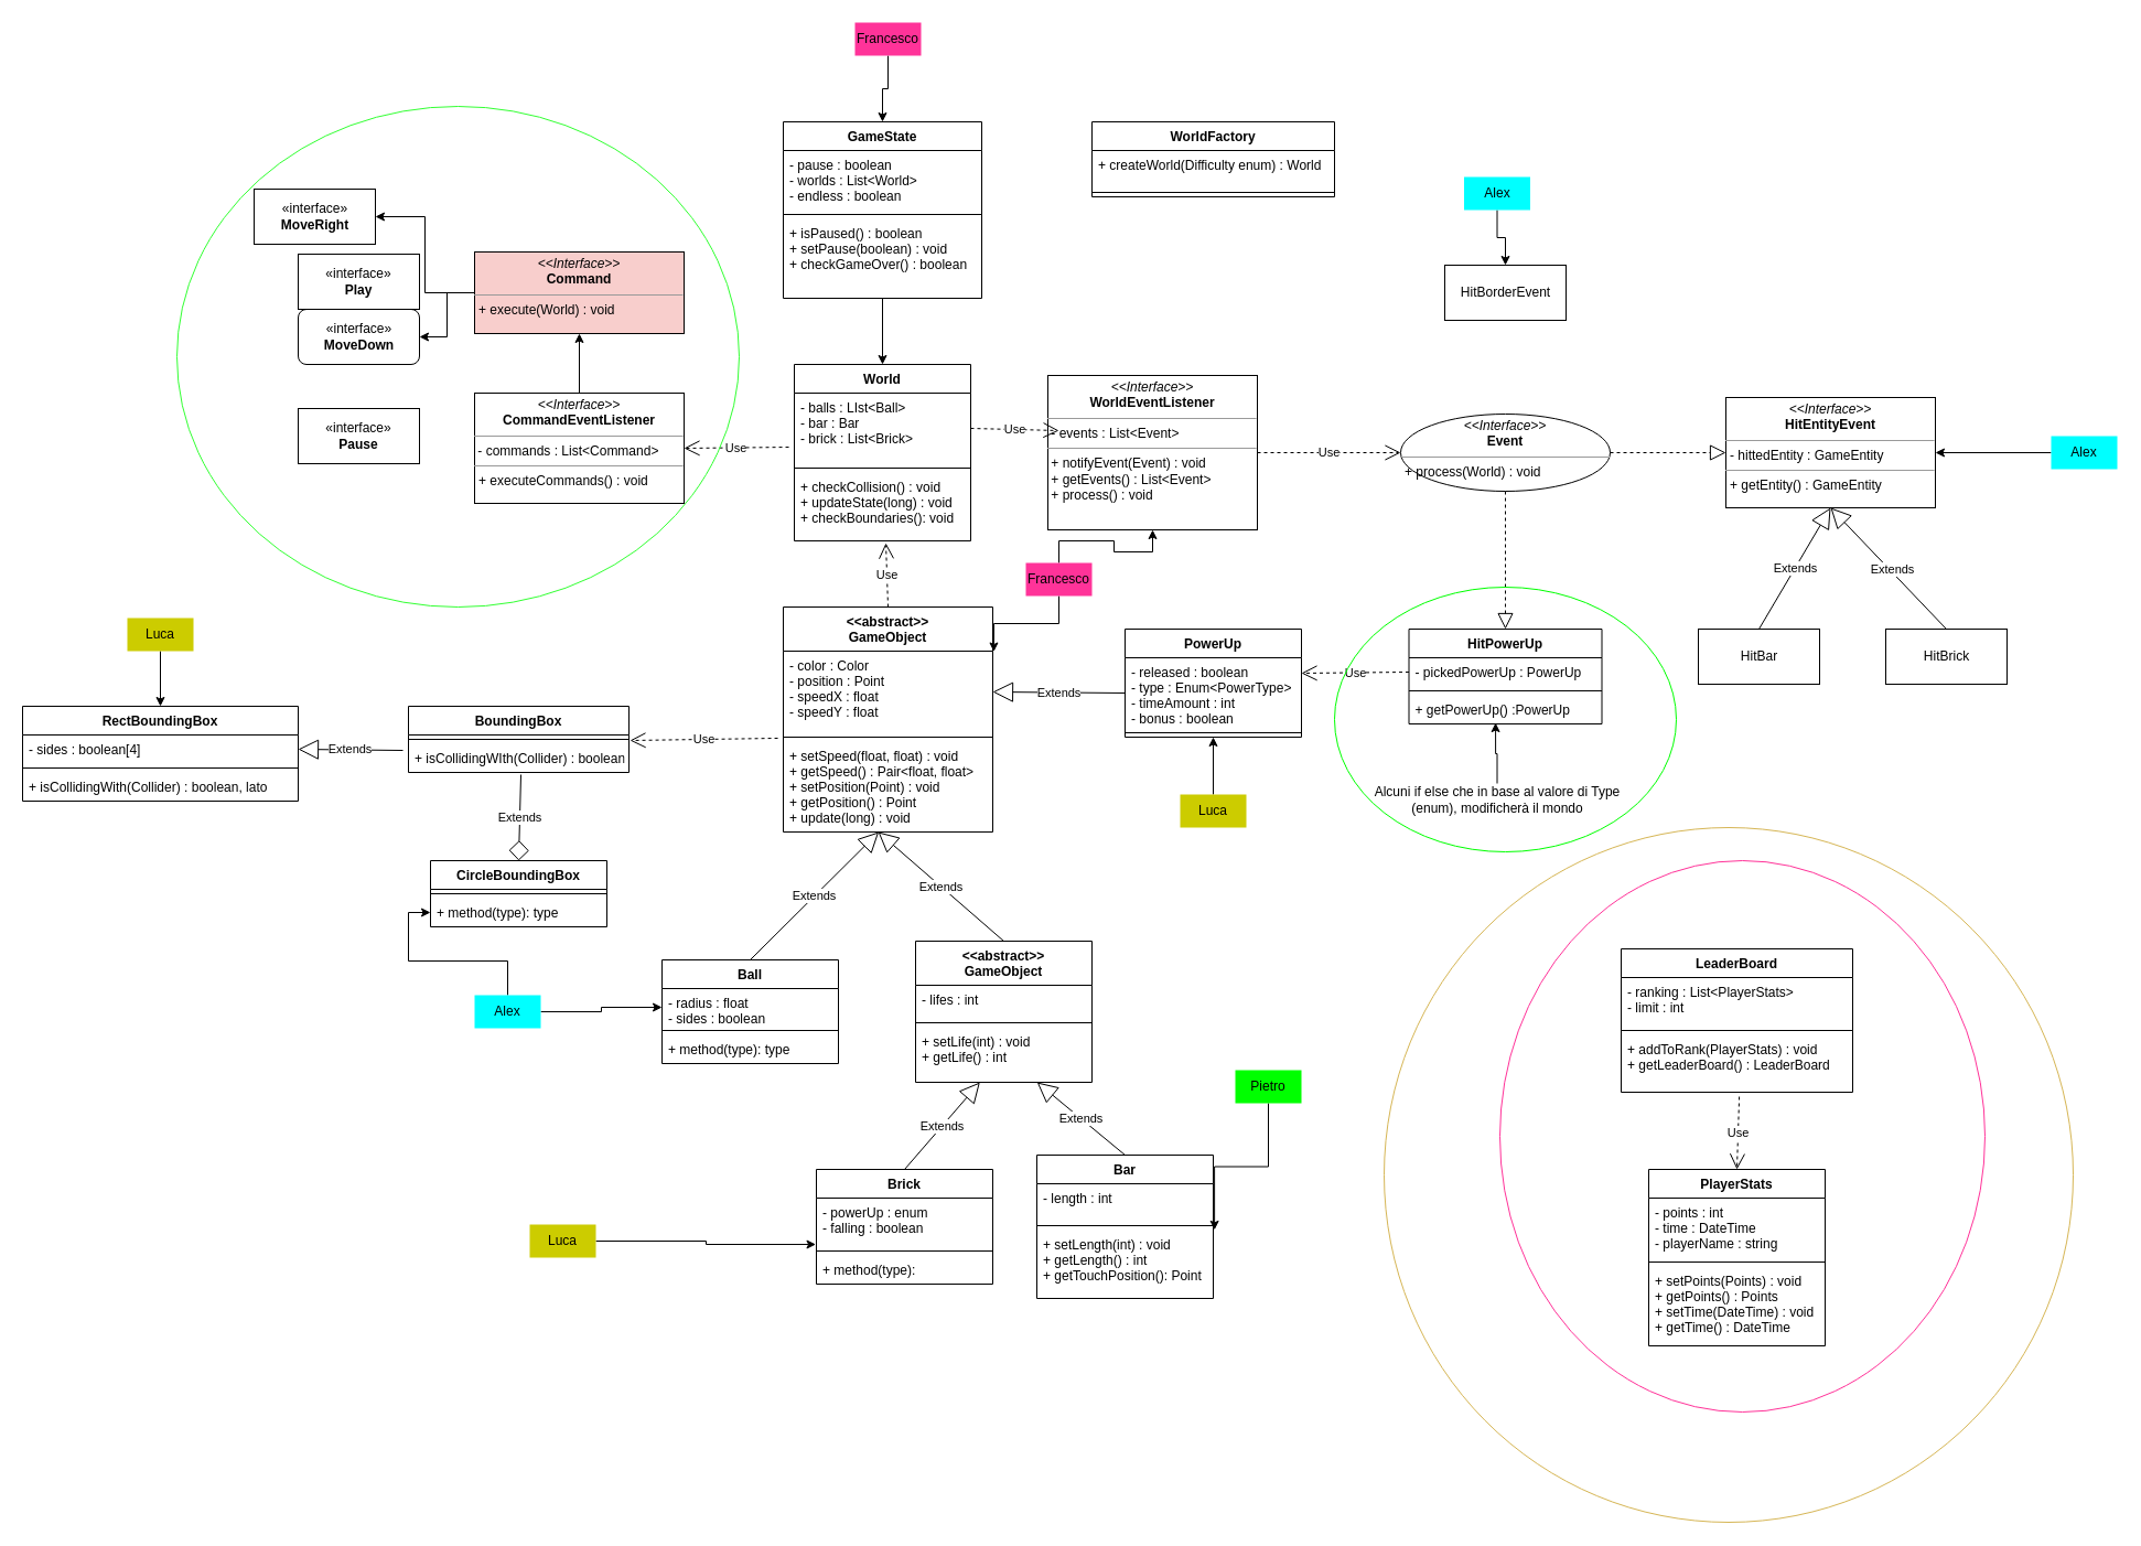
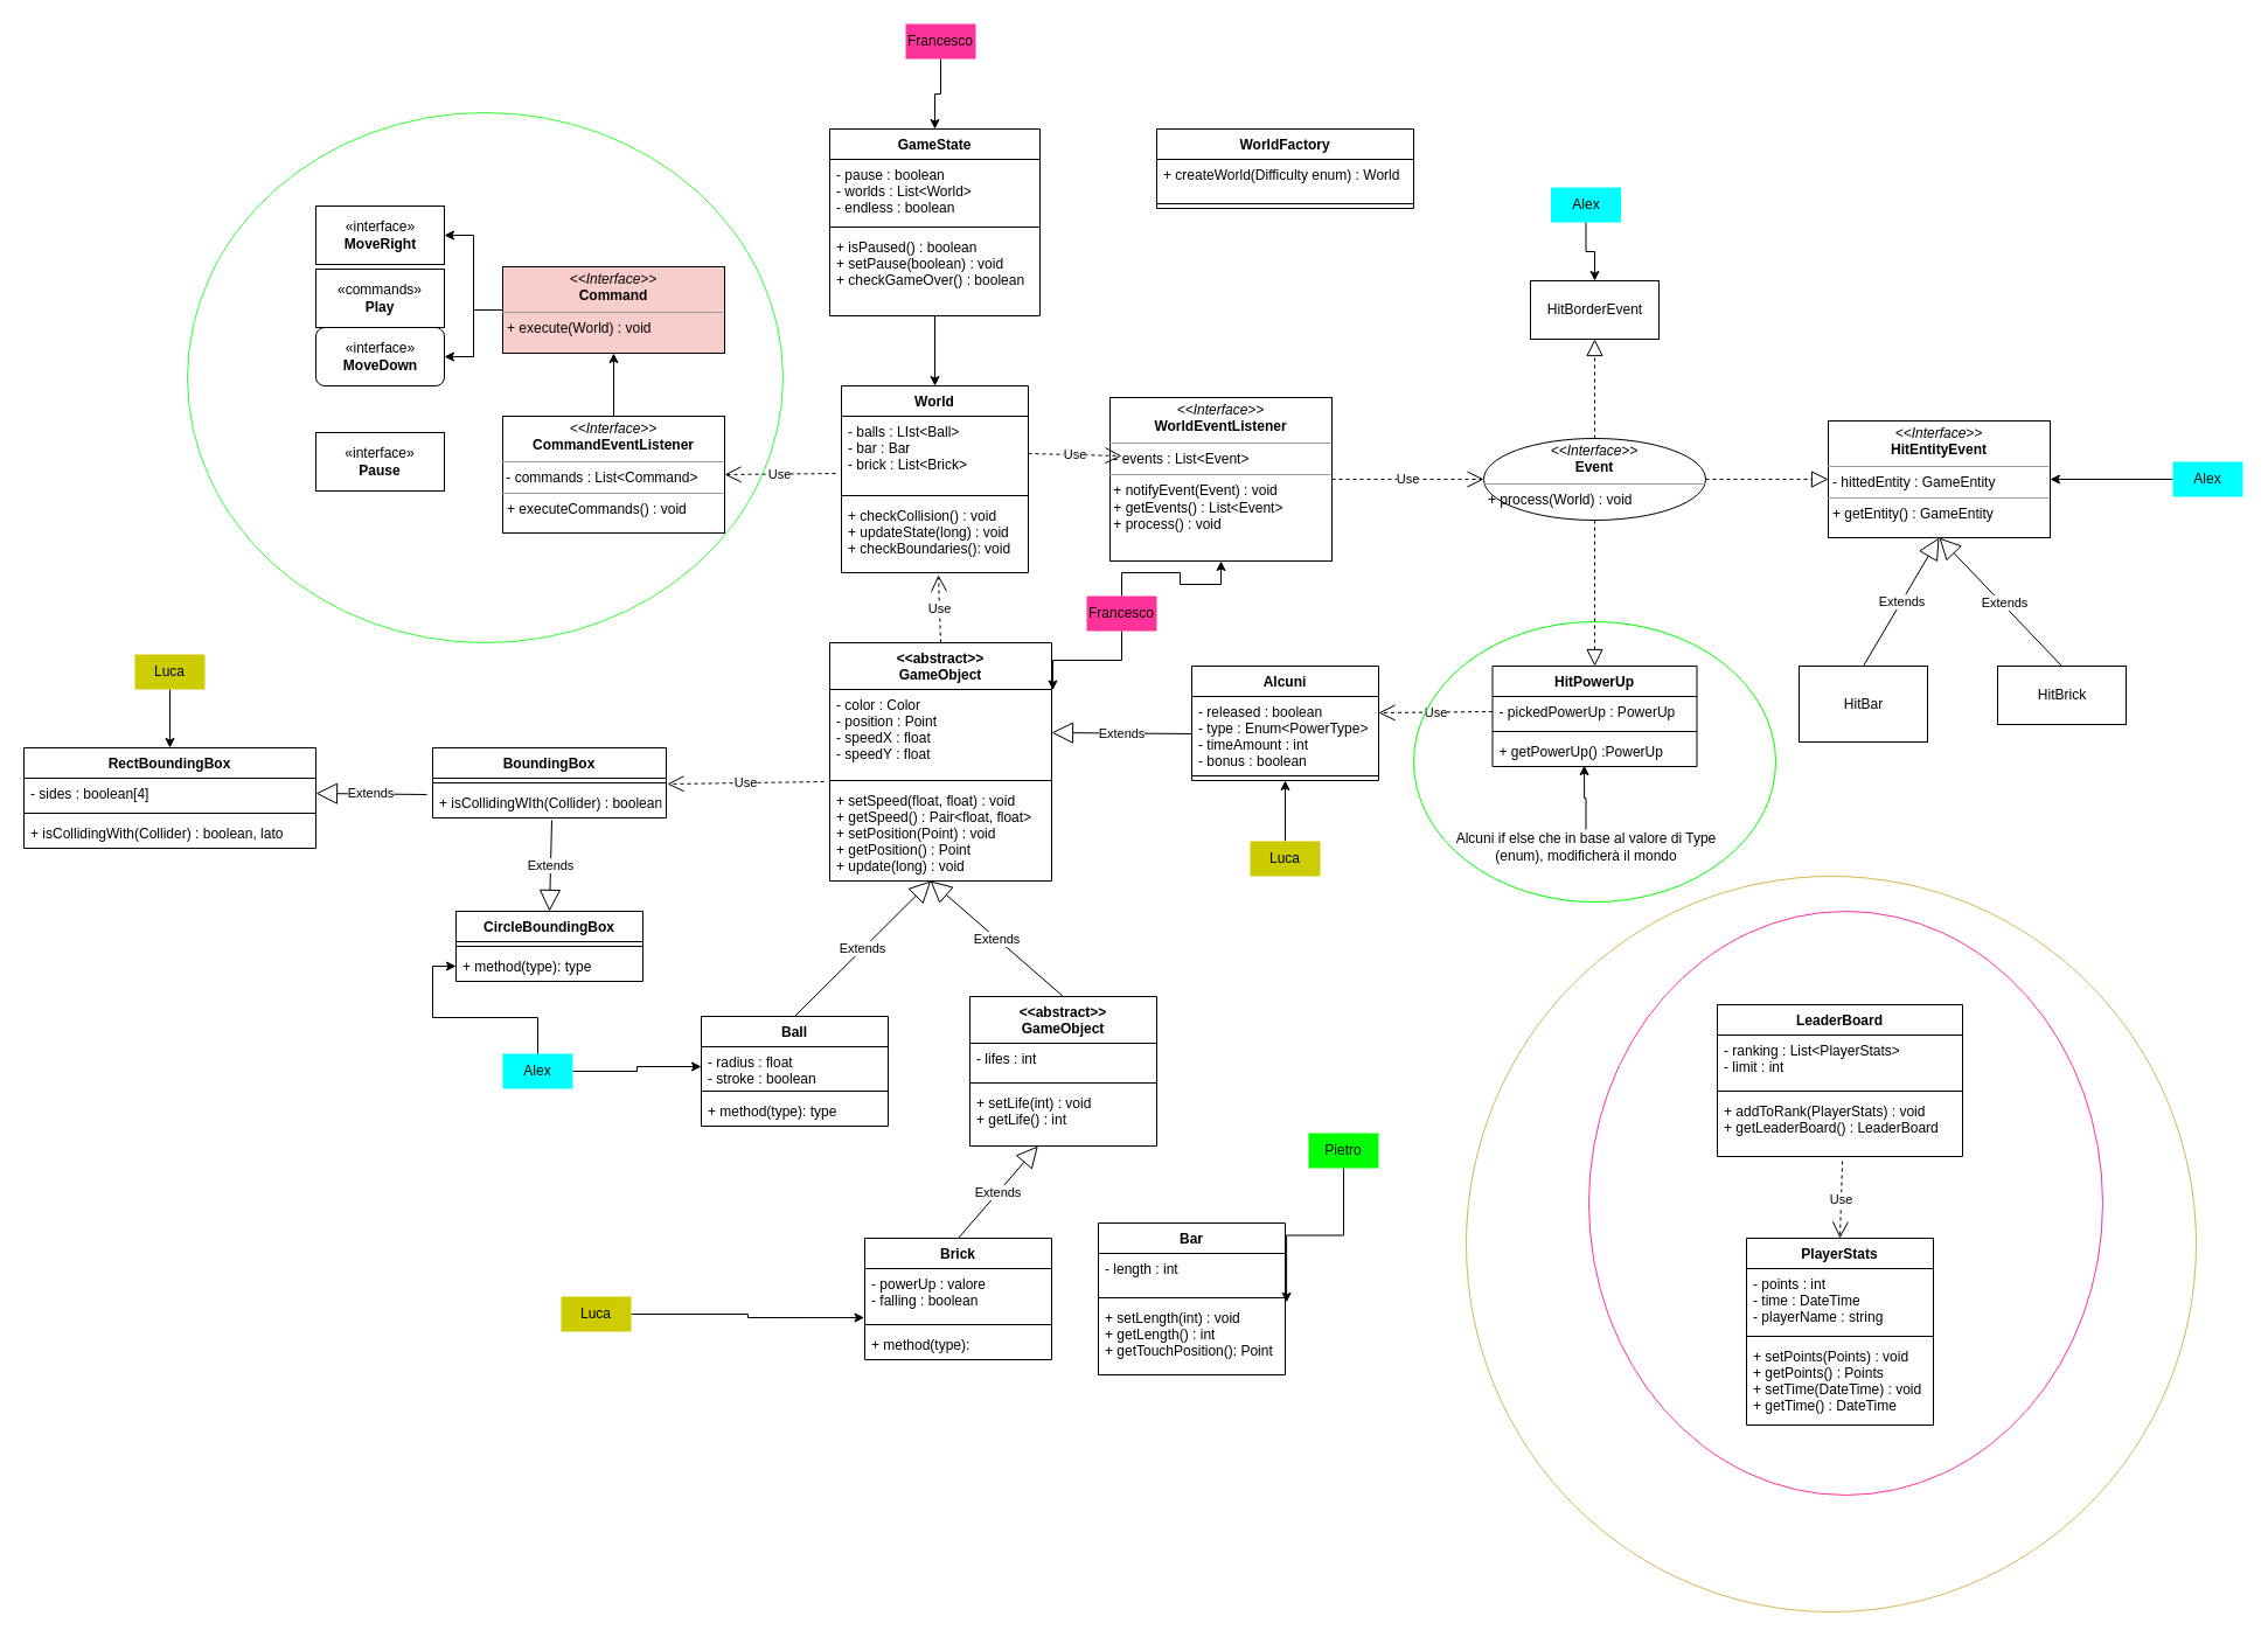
- <mxCell id="69" value="«interface»&lt;br&gt;&lt;b&gt;MoveRight&lt;/b&gt;" style="html=1;" parent="1" vertex="1"><mxGeometry x="230" y="171" width="110" height="50" as="geometry" /></mxCell>
+ <mxCell id="69" value="«interface»&lt;br&gt;&lt;b&gt;MoveRight&lt;/b&gt;" style="html=1;" parent="1" vertex="1"><mxGeometry x="270" y="176" width="110" height="50" as="geometry" /></mxCell>
- <mxCell id="96" value="«interface»&lt;br&gt;&lt;b&gt;Play&lt;/b&gt;" style="html=1;whiteSpace=wrap;" parent="1" vertex="1"><mxGeometry x="270" y="230" width="110" height="50" as="geometry" /></mxCell>
+ <mxCell id="96" value="«commands»&lt;br&gt;&lt;b&gt;Play&lt;/b&gt;" style="html=1;whiteSpace=wrap;" parent="1" vertex="1"><mxGeometry x="270" y="230" width="110" height="50" as="geometry" /></mxCell>
+ <mxCell id="59" value="" style="endArrow=block;dashed=1;endFill=0;endSize=12;html=1;rounded=0;exitX=0.5;exitY=0;exitDx=0;exitDy=0;entryX=0.5;entryY=1;entryDx=0;entryDy=0;" parent="1" source="29" target="84" edge="1"><mxGeometry width="160" relative="1" as="geometry"><mxPoint x="1680" y="480" as="sourcePoint" /><mxPoint x="1280" y="300" as="targetPoint" /></mxGeometry></mxCell>
- <mxCell id="56" value="PowerUp" style="swimlane;fontStyle=1;align=center;verticalAlign=top;childLayout=stackLayout;horizontal=1;startSize=26;horizontalStack=0;resizeParent=1;resizeParentMax=0;resizeLast=0;collapsible=1;marginBottom=0;" parent="1" vertex="1"><mxGeometry x="1020" y="570" width="160" height="98" as="geometry" /></mxCell>
+ <mxCell id="56" value="Alcuni" style="swimlane;fontStyle=1;align=center;verticalAlign=top;childLayout=stackLayout;horizontal=1;startSize=26;horizontalStack=0;resizeParent=1;resizeParentMax=0;resizeLast=0;collapsible=1;marginBottom=0;" parent="1" vertex="1"><mxGeometry x="1020" y="570" width="160" height="98" as="geometry" /></mxCell>
- <mxCell id="73" value="HitBar" style="html=1;" parent="1" vertex="1"><mxGeometry x="1540" y="570" width="110" height="50" as="geometry" /></mxCell>
+ <mxCell id="73" value="HitBar" style="html=1;" parent="1" vertex="1"><mxGeometry x="1540" y="570" width="110" height="65" as="geometry" /></mxCell>
- <mxCell id="55" value="Extends" style="endArrow=diamond;endSize=16;endFill=0;html=1;rounded=0;exitX=0.51;exitY=1.077;exitDx=0;exitDy=0;exitPerimeter=0;entryX=0.5;entryY=0;entryDx=0;entryDy=0;" parent="1" source="20" target="52" edge="1"><mxGeometry width="160" relative="1" as="geometry"><mxPoint x="800" y="970" as="sourcePoint" /><mxPoint x="840" y="880" as="targetPoint" /></mxGeometry></mxCell>
+ <mxCell id="55" value="Extends" style="endArrow=block;endSize=16;endFill=0;html=1;rounded=0;exitX=0.51;exitY=1.077;exitDx=0;exitDy=0;exitPerimeter=0;entryX=0.5;entryY=0;entryDx=0;entryDy=0;" parent="1" source="20" target="52" edge="1"><mxGeometry width="160" relative="1" as="geometry"><mxPoint x="800" y="970" as="sourcePoint" /><mxPoint x="840" y="880" as="targetPoint" /></mxGeometry></mxCell>
- <mxCell id="3" value="- radius : float&#10;- sides : boolean" style="text;strokeColor=none;fillColor=none;align=left;verticalAlign=top;spacingLeft=4;spacingRight=4;overflow=hidden;rotatable=0;points=[[0,0.5],[1,0.5]];portConstraint=eastwest;" parent="2" vertex="1"><mxGeometry y="26" width="160" height="34" as="geometry" /></mxCell>
+ <mxCell id="3" value="- radius : float&#10;- stroke : boolean" style="text;strokeColor=none;fillColor=none;align=left;verticalAlign=top;spacingLeft=4;spacingRight=4;overflow=hidden;rotatable=0;points=[[0,0.5],[1,0.5]];portConstraint=eastwest;" parent="2" vertex="1"><mxGeometry y="26" width="160" height="34" as="geometry" /></mxCell>
- <mxCell id="45" value="Extends" style="endArrow=block;endSize=16;endFill=0;html=1;rounded=0;exitX=0.5;exitY=0;exitDx=0;exitDy=0;" parent="1" source="6" target="42" edge="1"><mxGeometry width="160" relative="1" as="geometry"><mxPoint x="1594" y="1160" as="sourcePoint" /><mxPoint x="1400" y="1090" as="targetPoint" /></mxGeometry></mxCell>
- <mxCell id="11" value="- powerUp : enum&#10;- falling : boolean" style="text;strokeColor=none;fillColor=none;align=left;verticalAlign=top;spacingLeft=4;spacingRight=4;overflow=hidden;rotatable=0;points=[[0,0.5],[1,0.5]];portConstraint=eastwest;" parent="10" vertex="1"><mxGeometry y="26" width="160" height="44" as="geometry" /></mxCell>
+ <mxCell id="11" value="- powerUp : valore&#10;- falling : boolean" style="text;strokeColor=none;fillColor=none;align=left;verticalAlign=top;spacingLeft=4;spacingRight=4;overflow=hidden;rotatable=0;points=[[0,0.5],[1,0.5]];portConstraint=eastwest;" parent="10" vertex="1"><mxGeometry y="26" width="160" height="44" as="geometry" /></mxCell>
